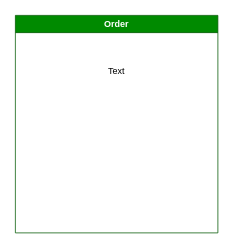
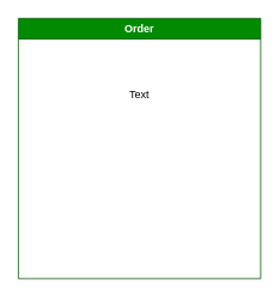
- <mxCell id="3" value="Text" style="text;html=1;strokeColor=none;fillColor=none;align=center;verticalAlign=middle;whiteSpace=wrap;rounded=0;" vertex="1" parent="2"><mxGeometry x="105" y="60" width="60" height="30" as="geometry" /></mxCell>
+ <mxCell id="3" value="Text" style="text;html=1;strokeColor=none;fillColor=none;align=center;verticalAlign=middle;whiteSpace=wrap;rounded=0;" vertex="1" parent="2"><mxGeometry x="105" y="70" width="60" height="30" as="geometry" /></mxCell>
